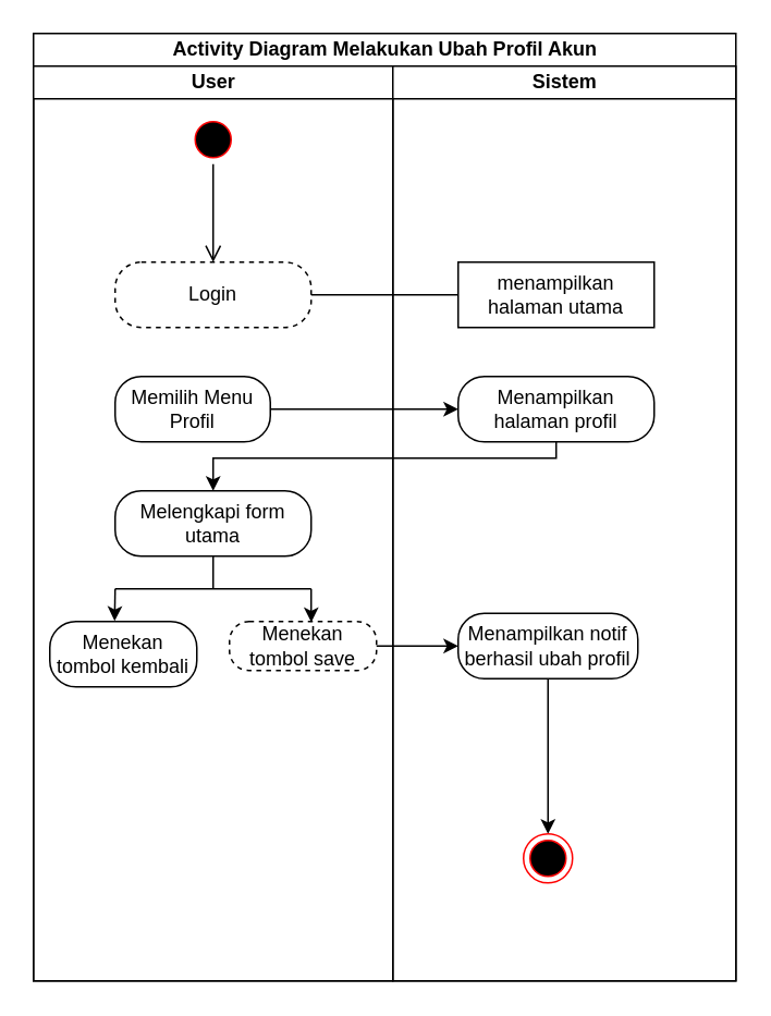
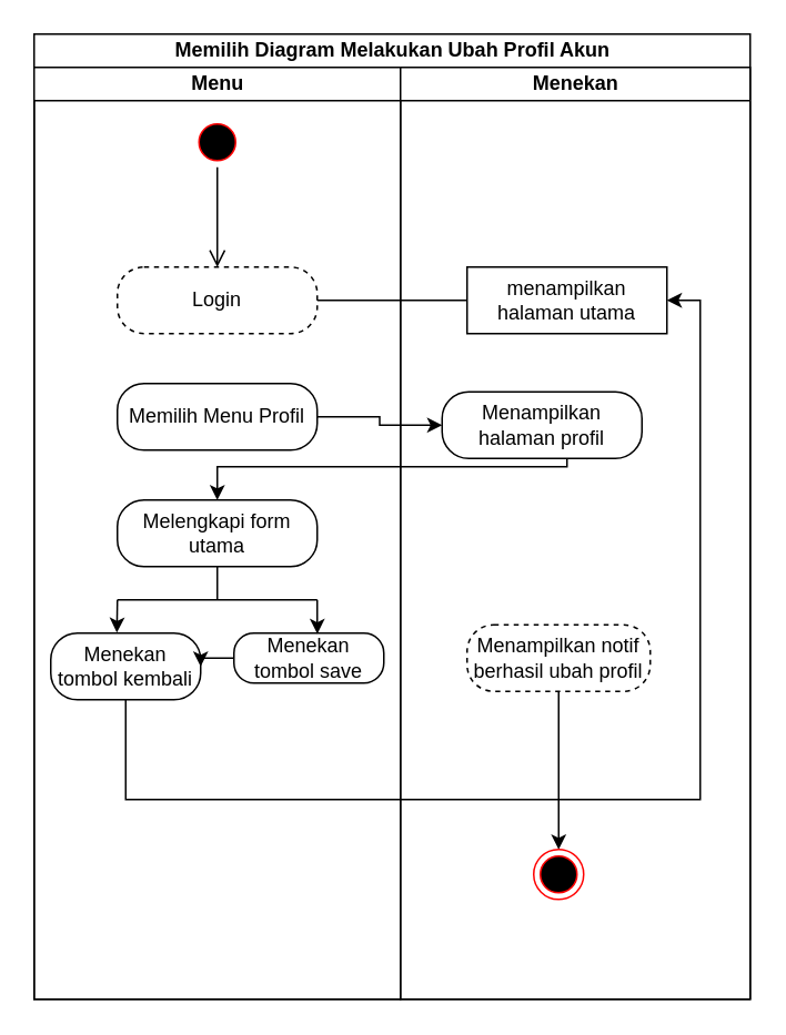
- <mxCell id="2" value="Activity Diagram Melakukan Ubah Profil Akun" style="swimlane;childLayout=stackLayout;resizeParent=1;resizeParentMax=0;startSize=20;html=1;" parent="1" vertex="1"><mxGeometry x="20" y="20" width="430" height="580" as="geometry" /></mxCell>
+ <mxCell id="2" value="Memilih Diagram Melakukan Ubah Profil Akun" style="swimlane;childLayout=stackLayout;resizeParent=1;resizeParentMax=0;startSize=20;html=1;" parent="1" vertex="1"><mxGeometry x="20" y="20" width="430" height="580" as="geometry" /></mxCell>
- <mxCell id="3" value="User" style="swimlane;startSize=20;html=1;align=center;" parent="2" vertex="1"><mxGeometry y="20" width="220" height="560" as="geometry" /></mxCell>
+ <mxCell id="3" value="Menu" style="swimlane;startSize=20;html=1;align=center;" parent="2" vertex="1"><mxGeometry y="20" width="220" height="560" as="geometry" /></mxCell>
- <mxCell id="11" value="Sistem" style="swimlane;startSize=20;html=1;" parent="2" vertex="1"><mxGeometry x="220" y="20" width="210" height="560" as="geometry" /></mxCell>
+ <mxCell id="11" value="Menekan" style="swimlane;startSize=20;html=1;" parent="2" vertex="1"><mxGeometry x="220" y="20" width="210" height="560" as="geometry" /></mxCell>
- <mxCell id="7" value="Memilih Menu Profil" style="rounded=1;whiteSpace=wrap;html=1;arcSize=40;fontColor=#000000;fillColor=default;strokeColor=default;" parent="3" vertex="1"><mxGeometry x="50" y="190" width="95" height="40" as="geometry" /></mxCell>
+ <mxCell id="7" value="Memilih Menu Profil" style="rounded=1;whiteSpace=wrap;html=1;arcSize=40;fontColor=#000000;fillColor=default;strokeColor=default;" parent="3" vertex="1"><mxGeometry x="50" y="190" width="120" height="40" as="geometry" /></mxCell>
- <mxCell id="12" value="Menampilkan halaman profil" style="rounded=1;whiteSpace=wrap;html=1;arcSize=40;fontColor=#000000;fillColor=default;strokeColor=default;" parent="11" vertex="1"><mxGeometry x="40" y="190" width="120" height="40" as="geometry" /></mxCell>
+ <mxCell id="12" value="Menampilkan halaman profil" style="rounded=1;whiteSpace=wrap;html=1;arcSize=40;fontColor=#000000;fillColor=default;strokeColor=default;" parent="11" vertex="1"><mxGeometry x="25" y="195" width="120" height="40" as="geometry" /></mxCell>
- <mxCell id="10" value="Menekan tombol save" style="rounded=1;whiteSpace=wrap;html=1;arcSize=40;fontColor=#000000;fillColor=default;strokeColor=default;dashed=1;" parent="3" vertex="1"><mxGeometry x="120" y="340" width="90" height="30" as="geometry" /></mxCell>
+ <mxCell id="10" value="Menekan tombol save" style="rounded=1;whiteSpace=wrap;html=1;arcSize=40;fontColor=#000000;fillColor=default;strokeColor=default;" parent="3" vertex="1"><mxGeometry x="120" y="340" width="90" height="30" as="geometry" /></mxCell>
- <mxCell id="20" value="" style="edgeStyle=orthogonalEdgeStyle;rounded=0;orthogonalLoop=1;jettySize=auto;html=1;" parent="2" source="10" target="15" edge="1"><mxGeometry relative="1" as="geometry" /></mxCell>
+ <mxCell id="20" value="" style="edgeStyle=orthogonalEdgeStyle;rounded=0;orthogonalLoop=1;jettySize=auto;html=1;" parent="2" source="10" target="9" edge="1"><mxGeometry relative="1" as="geometry" /></mxCell>
- <mxCell id="15" value="Menampilkan notif berhasil ubah profil" style="rounded=1;whiteSpace=wrap;html=1;arcSize=40;fontColor=#000000;fillColor=default;strokeColor=default;" parent="11" vertex="1"><mxGeometry x="40" y="335" width="110" height="40" as="geometry" /></mxCell>
+ <mxCell id="15" value="Menampilkan notif berhasil ubah profil" style="rounded=1;whiteSpace=wrap;html=1;arcSize=40;fontColor=#000000;fillColor=default;strokeColor=default;dashed=1;" parent="11" vertex="1"><mxGeometry x="40" y="335" width="110" height="40" as="geometry" /></mxCell>
+ <mxCell id="19" style="edgeStyle=orthogonalEdgeStyle;rounded=0;orthogonalLoop=1;jettySize=auto;html=1;entryX=1;entryY=0.5;entryDx=0;entryDy=0;" parent="2" source="9" target="13" edge="1"><mxGeometry relative="1" as="geometry"><Array as="points"><mxPoint x="55" y="460" /><mxPoint x="400" y="460" /><mxPoint x="400" y="160" /></Array></mxGeometry></mxCell>
